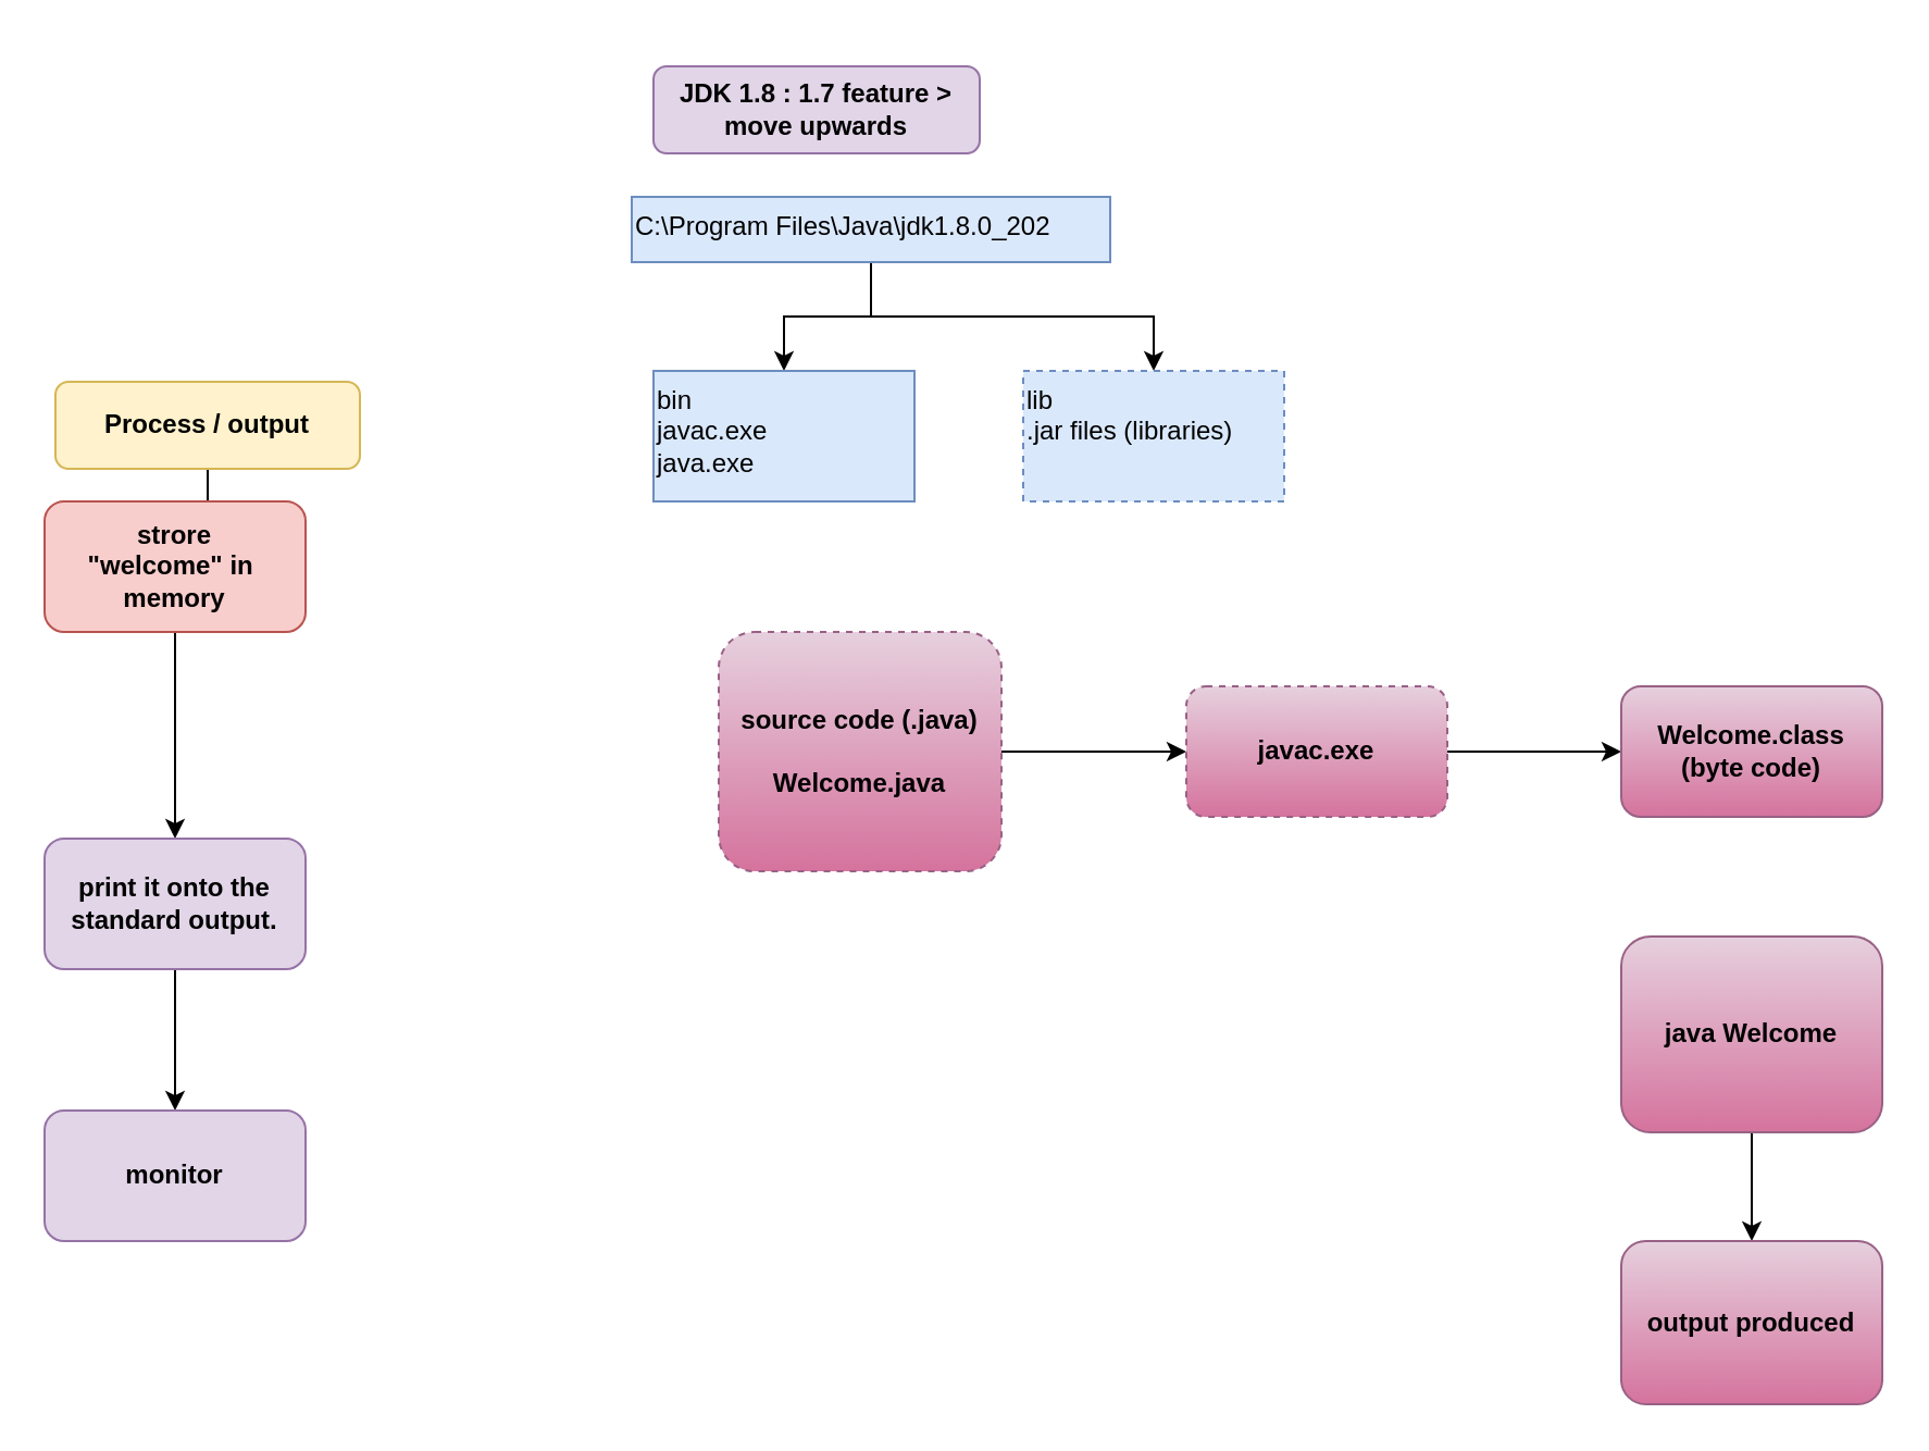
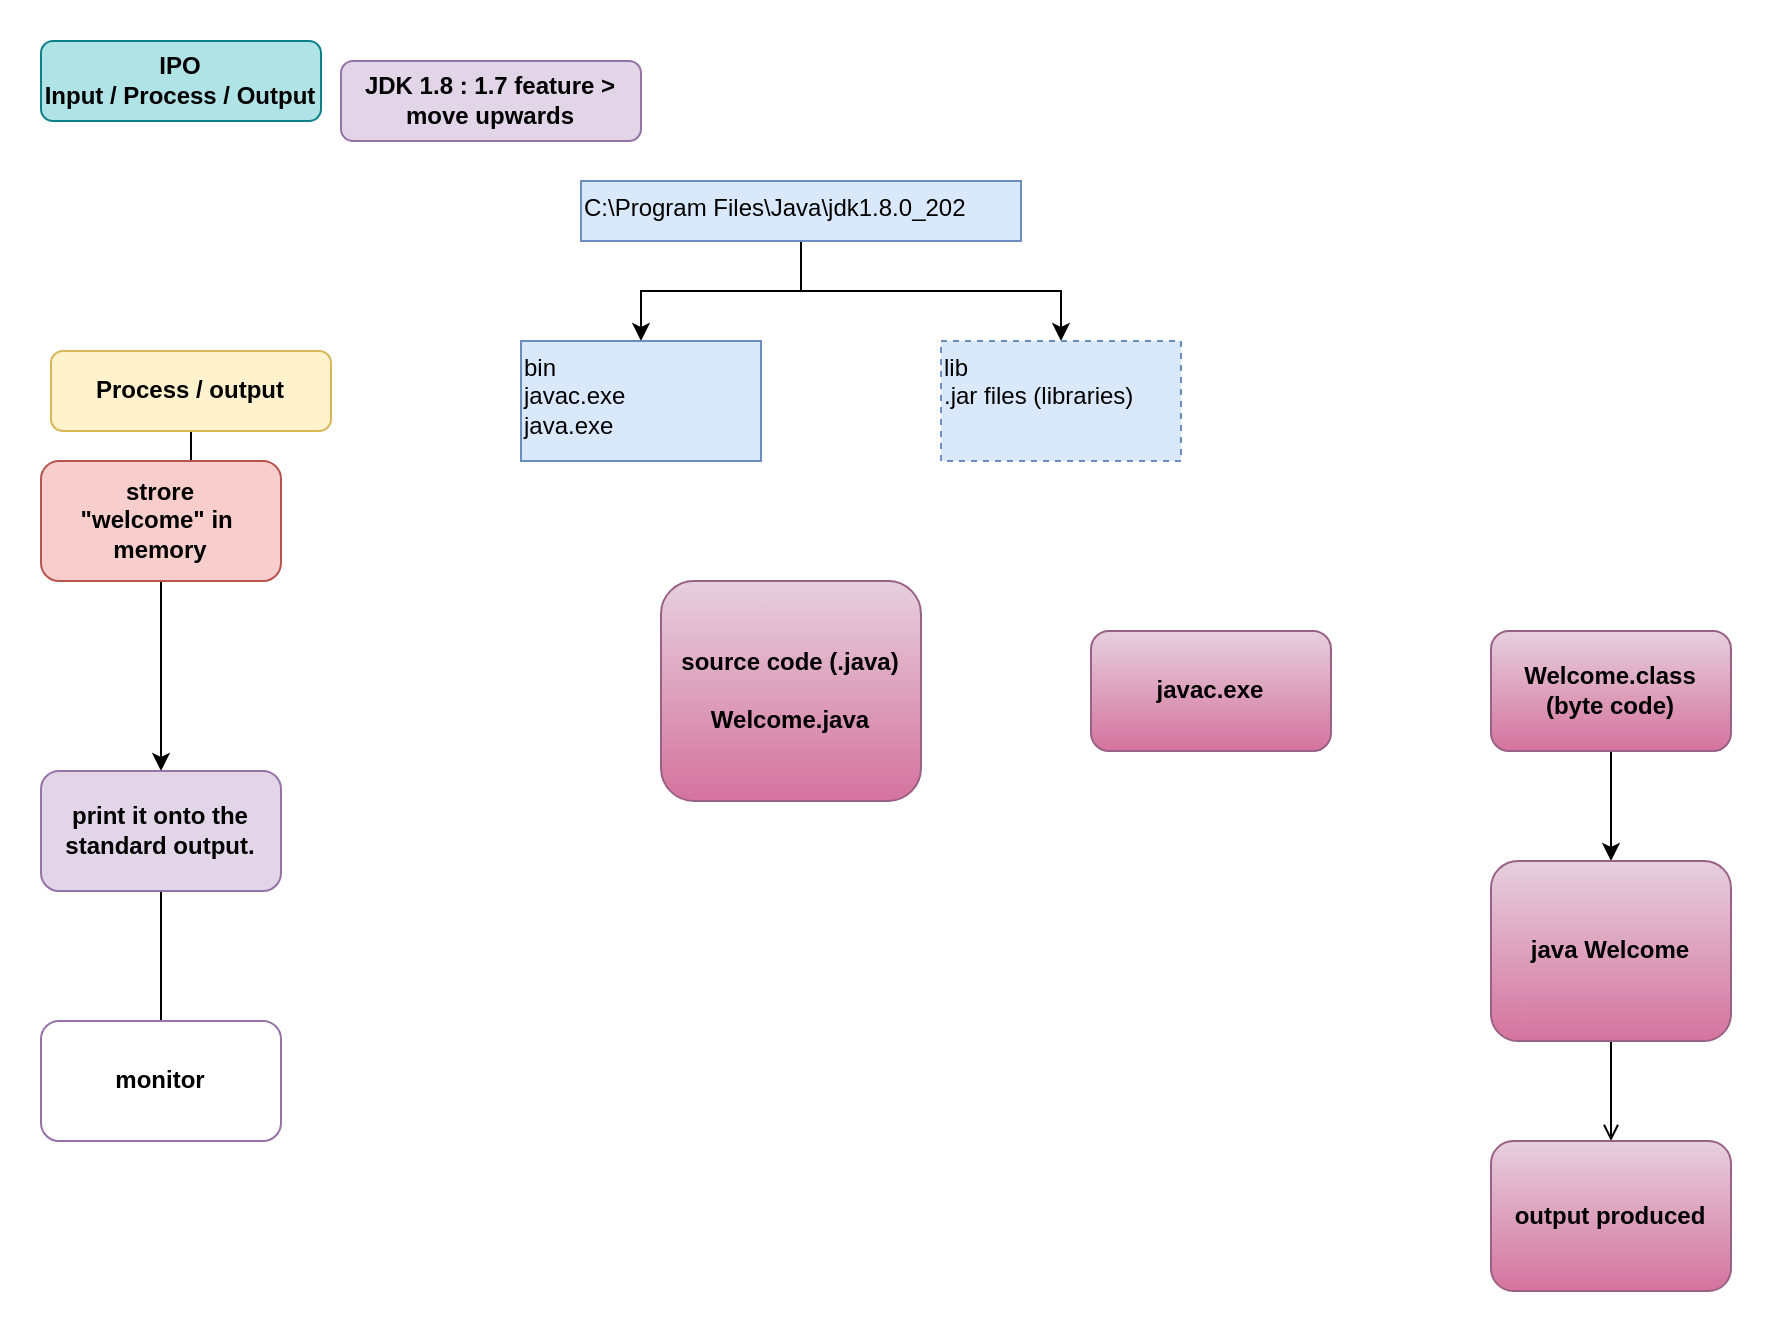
+ <mxCell id="2" value="IPO&lt;br&gt;Input / Process / Output" style="rounded=1;whiteSpace=wrap;html=1;fillColor=#b0e3e6;strokeColor=#0e8088;fontStyle=1;" parent="1" vertex="1"><mxGeometry x="20" y="20" width="140" height="40" as="geometry" /></mxCell>
- <mxCell id="9" value="JDK 1.8 : 1.7 feature &amp;gt; move upwards" style="rounded=1;whiteSpace=wrap;html=1;fillColor=#e1d5e7;strokeColor=#9673a6;fontStyle=1;" parent="1" vertex="1"><mxGeometry x="300" y="30" width="150" height="40" as="geometry" /></mxCell>
+ <mxCell id="9" value="JDK 1.8 : 1.7 feature &amp;gt; move upwards" style="rounded=1;whiteSpace=wrap;html=1;fillColor=#e1d5e7;strokeColor=#9673a6;fontStyle=1;" parent="1" vertex="1"><mxGeometry x="170" y="30" width="150" height="40" as="geometry" /></mxCell>
- <mxCell id="13" value="bin&lt;br&gt;javac.exe&lt;br&gt;java.exe" style="whiteSpace=wrap;html=1;align=left;verticalAlign=top;strokeColor=#6c8ebf;fillColor=#dae8fc;" parent="1" vertex="1"><mxGeometry x="300" y="170" width="120" height="60" as="geometry" /></mxCell>
+ <mxCell id="13" value="bin&lt;br&gt;javac.exe&lt;br&gt;java.exe" style="whiteSpace=wrap;html=1;align=left;verticalAlign=top;strokeColor=#6c8ebf;fillColor=#dae8fc;" parent="1" vertex="1"><mxGeometry x="260" y="170" width="120" height="60" as="geometry" /></mxCell>
- <mxCell id="16" value="source code (.java)&lt;br&gt;&lt;br&gt;Welcome.java" style="rounded=1;whiteSpace=wrap;html=1;fillColor=#e6d0de;strokeColor=#996185;verticalAlign=middle;align=center;fontStyle=1;gradientColor=#d5739d;dashed=1;" parent="1" vertex="1"><mxGeometry x="330" y="290" width="130" height="110" as="geometry" /></mxCell>
+ <mxCell id="16" value="source code (.java)&lt;br&gt;&lt;br&gt;Welcome.java" style="rounded=1;whiteSpace=wrap;html=1;fillColor=#e6d0de;strokeColor=#996185;verticalAlign=middle;align=center;fontStyle=1;gradientColor=#d5739d;" parent="1" vertex="1"><mxGeometry x="330" y="290" width="130" height="110" as="geometry" /></mxCell>
- <mxCell id="15" value="" style="edgeStyle=orthogonalEdgeStyle;rounded=0;orthogonalLoop=1;jettySize=auto;html=1;" parent="1" source="16" target="18" edge="1"><mxGeometry relative="1" as="geometry" /></mxCell>
- <mxCell id="18" value="javac.exe" style="whiteSpace=wrap;html=1;rounded=1;fontStyle=1;strokeColor=#996185;fillColor=#e6d0de;gradientColor=#d5739d;dashed=1;" parent="1" vertex="1"><mxGeometry x="545" y="315" width="120" height="60" as="geometry" /></mxCell>
+ <mxCell id="18" value="javac.exe" style="whiteSpace=wrap;html=1;rounded=1;fontStyle=1;strokeColor=#996185;fillColor=#e6d0de;gradientColor=#d5739d;" parent="1" vertex="1"><mxGeometry x="545" y="315" width="120" height="60" as="geometry" /></mxCell>
- <mxCell id="17" value="" style="edgeStyle=orthogonalEdgeStyle;rounded=0;orthogonalLoop=1;jettySize=auto;html=1;" parent="1" source="18" target="20" edge="1"><mxGeometry relative="1" as="geometry" /></mxCell>
+ <mxCell id="19" value="" style="edgeStyle=orthogonalEdgeStyle;rounded=0;orthogonalLoop=1;jettySize=auto;html=1;" parent="1" source="20" target="22" edge="1"><mxGeometry relative="1" as="geometry" /></mxCell>
- <mxCell id="7" value="" style="edgeStyle=orthogonalEdgeStyle;rounded=0;orthogonalLoop=1;jettySize=auto;html=1;" parent="1" source="8" target="24" edge="1"><mxGeometry relative="1" as="geometry" /></mxCell>
+ <mxCell id="7" value="" style="edgeStyle=orthogonalEdgeStyle;rounded=0;orthogonalLoop=1;jettySize=auto;html=1;endArrow=none;" parent="1" source="8" target="24" edge="1"><mxGeometry relative="1" as="geometry" /></mxCell>
- <mxCell id="24" value="monitor" style="rounded=1;whiteSpace=wrap;html=1;fontStyle=1;strokeColor=#9673a6;fillColor=#e1d5e7;" parent="1" vertex="1"><mxGeometry x="20" y="510" width="120" height="60" as="geometry" /></mxCell>
+ <mxCell id="24" value="monitor" style="rounded=1;whiteSpace=wrap;html=1;fontStyle=1;strokeColor=#9673a6;fillColor=#ffffff;" parent="1" vertex="1"><mxGeometry x="20" y="510" width="120" height="60" as="geometry" /></mxCell>
- <mxCell id="21" value="" style="edgeStyle=orthogonalEdgeStyle;rounded=0;orthogonalLoop=1;jettySize=auto;html=1;" parent="1" source="22" target="23" edge="1"><mxGeometry relative="1" as="geometry" /></mxCell>
+ <mxCell id="21" value="" style="edgeStyle=orthogonalEdgeStyle;rounded=0;orthogonalLoop=1;jettySize=auto;html=1;endArrow=open;" parent="1" source="22" target="23" edge="1"><mxGeometry relative="1" as="geometry" /></mxCell>
